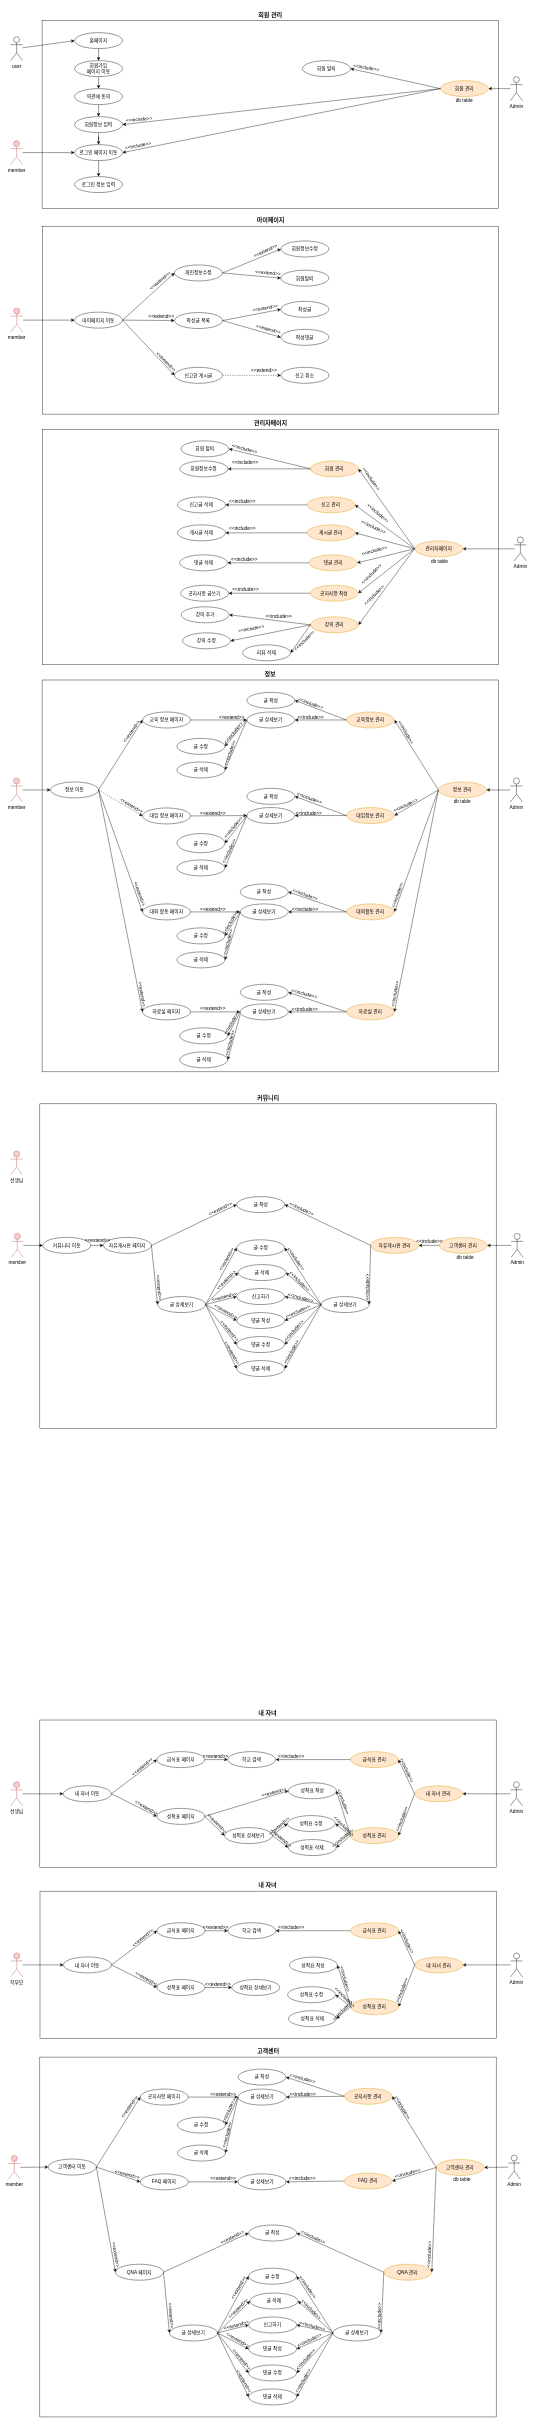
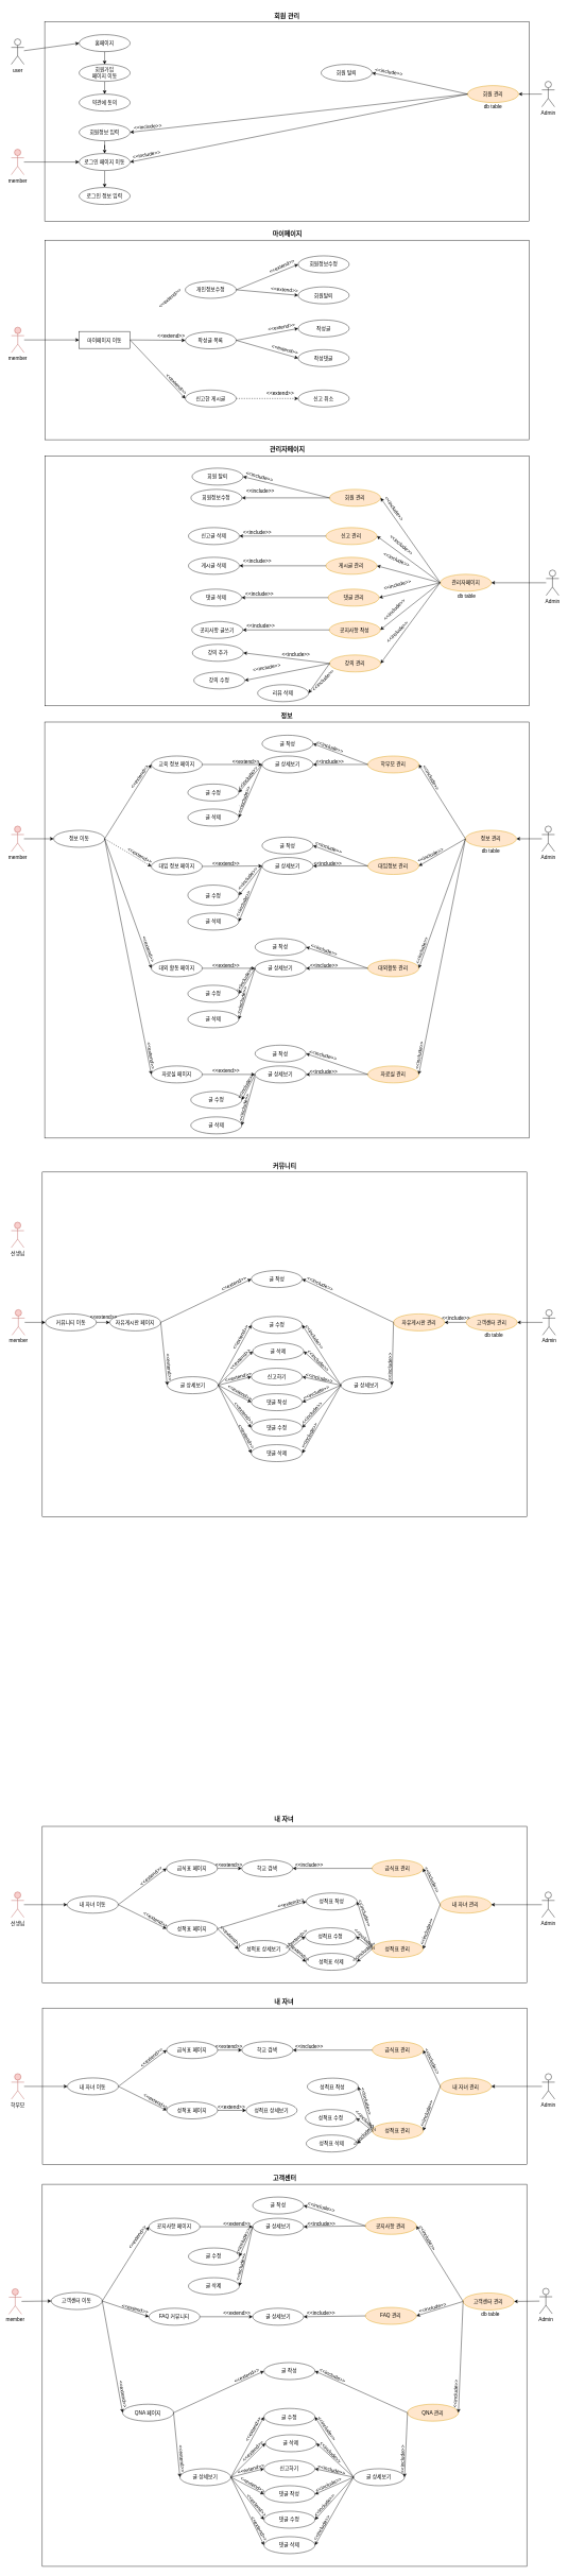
- <mxCell id="8" style="edgeStyle=orthogonalEdgeStyle;rounded=0;orthogonalLoop=1;jettySize=auto;html=1;exitX=0.5;exitY=1;exitDx=0;exitDy=0;entryX=0.5;entryY=0;entryDx=0;entryDy=0;" parent="1" source="9" target="11" edge="1"><mxGeometry relative="1" as="geometry" /></mxCell>
- <mxCell id="363" value="" style="endArrow=classic;html=1;rounded=0;entryX=0;entryY=0.5;entryDx=0;entryDy=0;exitX=1;exitY=0.5;exitDx=0;exitDy=0;" parent="1" source="344" target="345" edge="1"><mxGeometry width="50" height="50" relative="1" as="geometry"><mxPoint x="212" y="661" as="sourcePoint" /><mxPoint x="342" y="661" as="targetPoint" /></mxGeometry></mxCell>
- <mxCell id="344" value="마이페이지 이동" style="ellipse;whiteSpace=wrap;html=1;" parent="1" vertex="1"><mxGeometry x="186" y="779" width="120" height="40" as="geometry" /></mxCell>
+ <mxCell id="344" value="마이페이지 이동" style="whiteSpace=wrap;html=1;rounded=0;" parent="1" vertex="1"><mxGeometry x="186" y="779" width="120" height="40" as="geometry" /></mxCell>
- <mxCell id="78" value="교육정보 관리" style="ellipse;whiteSpace=wrap;html=1;fillColor=#ffe6cc;strokeColor=#d79b00;" parent="1" vertex="1"><mxGeometry x="866" y="1779" width="120" height="40" as="geometry" /></mxCell>
+ <mxCell id="78" value="학부모 관리" style="ellipse;whiteSpace=wrap;html=1;fillColor=#ffe6cc;strokeColor=#d79b00;" parent="1" vertex="1"><mxGeometry x="866" y="1779" width="120" height="40" as="geometry" /></mxCell>
- <mxCell id="130" value="FAQ 페이지" style="ellipse;whiteSpace=wrap;html=1;" parent="1" vertex="1"><mxGeometry x="350.38" y="5435" width="120" height="40" as="geometry" /></mxCell>
+ <mxCell id="130" value="FAQ 커뮤니티" style="ellipse;whiteSpace=wrap;html=1;" parent="1" vertex="1"><mxGeometry x="350.38" y="5435" width="120" height="40" as="geometry" /></mxCell>
